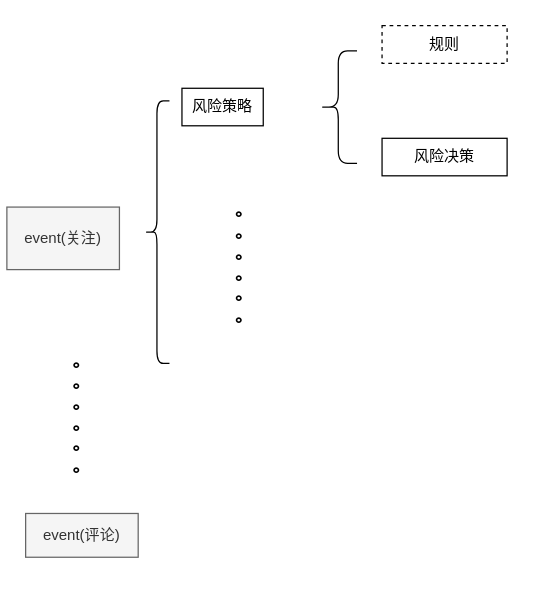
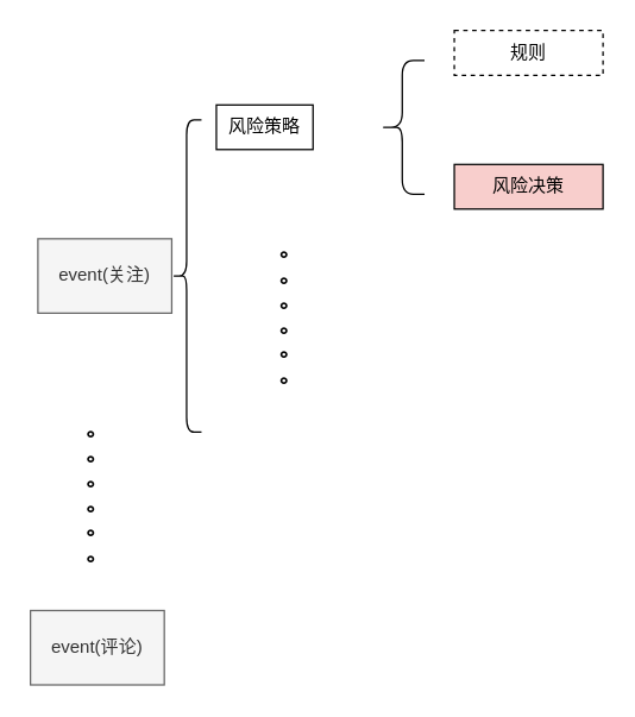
- <mxCell id="7" value="风险决策" style="rounded=0;whiteSpace=wrap;html=1;" vertex="1" parent="1"><mxGeometry x="305" y="110" width="100" height="30" as="geometry" /></mxCell>
+ <mxCell id="7" value="风险决策" style="rounded=0;whiteSpace=wrap;html=1;fillColor=#f8cecc;" vertex="1" parent="1"><mxGeometry x="305" y="110" width="100" height="30" as="geometry" /></mxCell>
- <mxCell id="2" value="event(关注)" style="rounded=0;whiteSpace=wrap;html=1;fillColor=#f5f5f5;strokeColor=#666666;fontColor=#333333;" vertex="1" parent="1"><mxGeometry x="5" y="165" width="90" height="50" as="geometry" /></mxCell>
+ <mxCell id="2" value="event(关注)" style="rounded=0;whiteSpace=wrap;html=1;fillColor=#f5f5f5;strokeColor=#666666;fontColor=#333333;" vertex="1" parent="1"><mxGeometry x="25" y="160" width="90" height="50" as="geometry" /></mxCell>
- <mxCell id="9" value="event(评论)" style="rounded=0;whiteSpace=wrap;html=1;fillColor=#f5f5f5;strokeColor=#666666;fontColor=#333333;" vertex="1" parent="1"><mxGeometry x="20" y="410" width="90" height="35" as="geometry" /></mxCell>
+ <mxCell id="9" value="event(评论)" style="rounded=0;whiteSpace=wrap;html=1;fillColor=#f5f5f5;strokeColor=#666666;fontColor=#333333;" vertex="1" parent="1"><mxGeometry x="20" y="410" width="90" height="50" as="geometry" /></mxCell>
